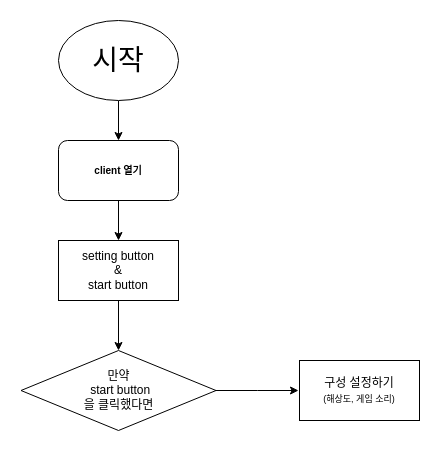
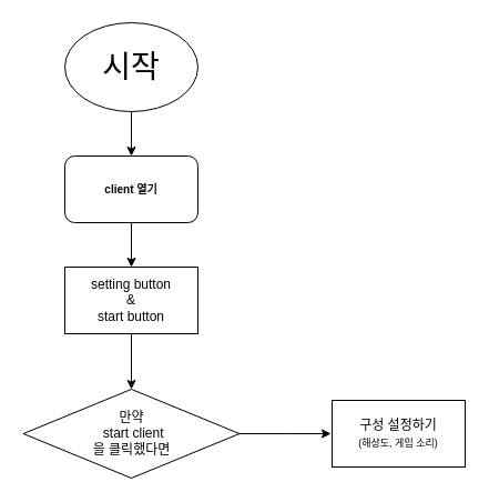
- <mxCell id="9" value="만약&lt;br&gt;&amp;nbsp;start button&lt;br&gt;을 클릭했다면" style="rhombus;whiteSpace=wrap;html=1;" parent="1" vertex="1"><mxGeometry x="20.5" y="350" width="195" height="80" as="geometry" /></mxCell>
+ <mxCell id="9" value="만약&lt;br&gt;&amp;nbsp;start client&lt;br&gt;을 클릭했다면" style="rhombus;whiteSpace=wrap;html=1;" parent="1" vertex="1"><mxGeometry x="20.5" y="350" width="195" height="80" as="geometry" /></mxCell>
